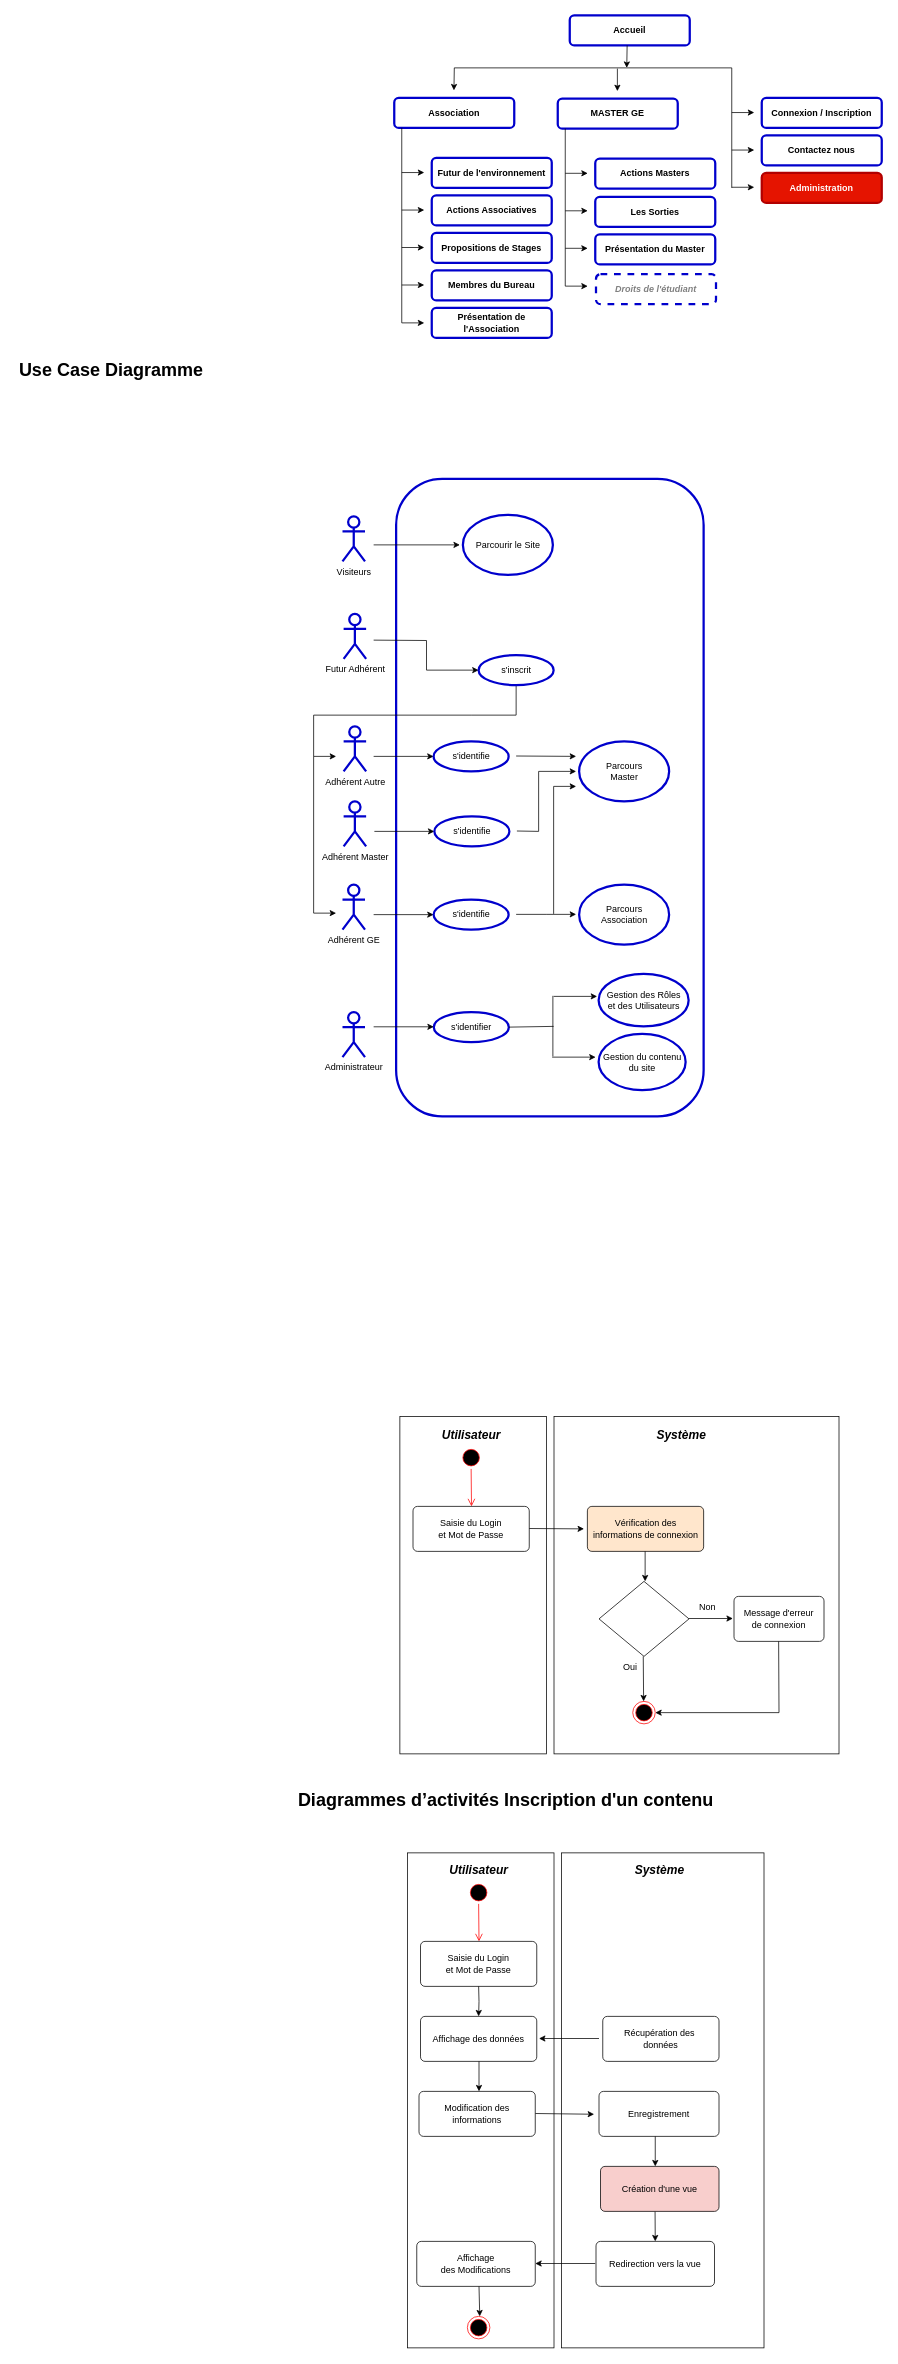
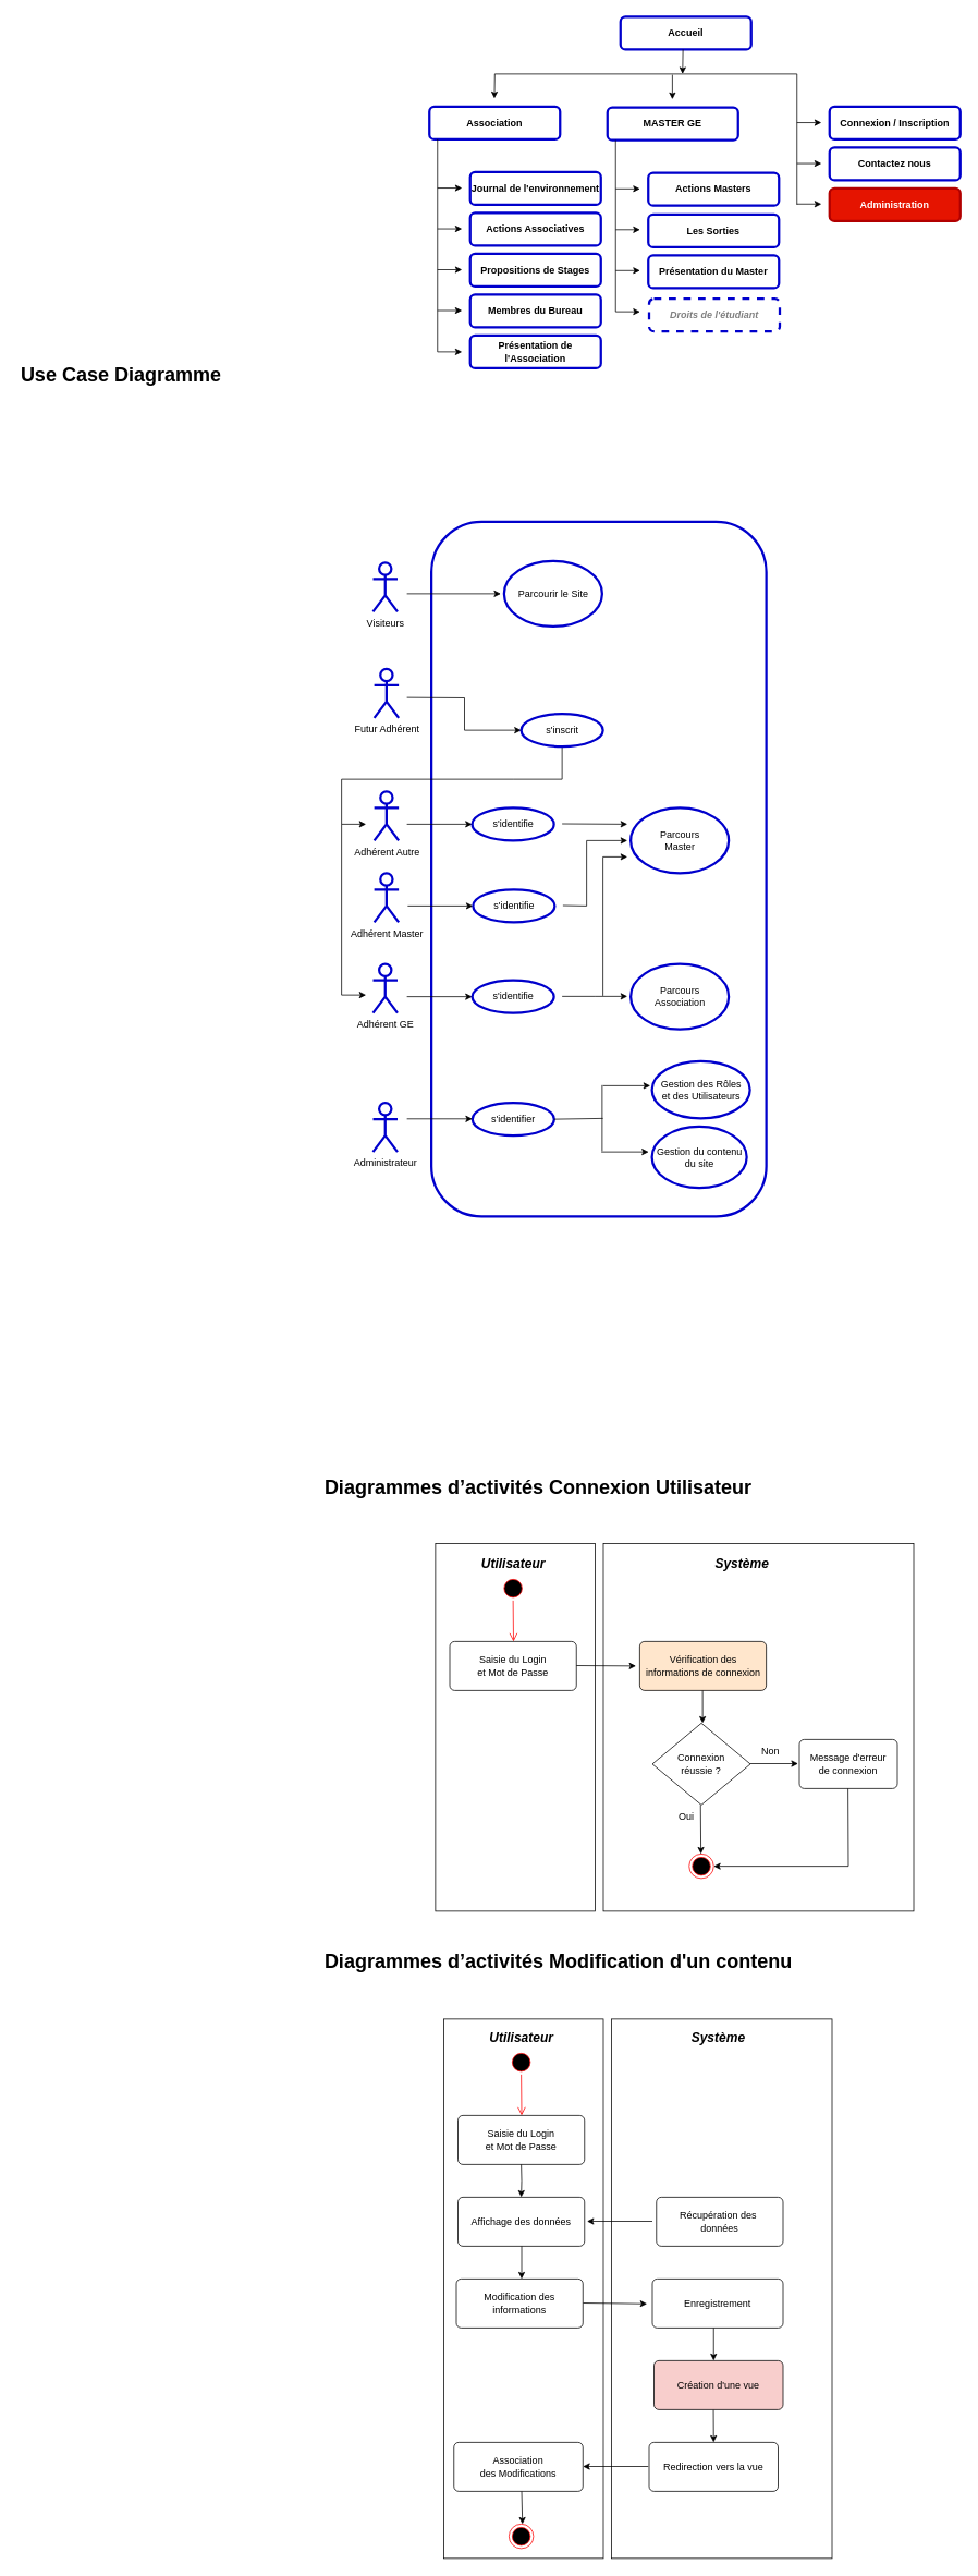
- <mxCell id="23" value="Futur de l'environnement" style="rounded=1;whiteSpace=wrap;html=1;fontStyle=1;gradientColor=none;strokeColor=#0000CC;strokeWidth=3;" parent="1" vertex="1"><mxGeometry x="575" y="210" width="160" height="40" as="geometry" /></mxCell>
+ <mxCell id="23" value="Journal de l'environnement" style="rounded=1;whiteSpace=wrap;html=1;fontStyle=1;gradientColor=none;strokeColor=#0000CC;strokeWidth=3;" parent="1" vertex="1"><mxGeometry x="575" y="210" width="160" height="40" as="geometry" /></mxCell>
- <mxCell id="61" value="&lt;h1&gt;Use Case Diagramme&lt;/h1&gt;" style="text;html=1;strokeColor=none;fillColor=none;spacing=5;spacingTop=-20;whiteSpace=wrap;overflow=hidden;rounded=0;" parent="1" vertex="1"><mxGeometry x="20" y="473" width="360" height="50" as="geometry" /></mxCell>
+ <mxCell id="61" value="&lt;h1&gt;Use Case Diagramme&lt;/h1&gt;" style="text;html=1;strokeColor=none;fillColor=none;spacing=5;spacingTop=-20;whiteSpace=wrap;overflow=hidden;rounded=0;" parent="1" vertex="1"><mxGeometry x="20" y="438" width="360" height="50" as="geometry" /></mxCell>
+ <mxCell id="60" value="&lt;h1&gt; Diagrammes d’activités Connexion Utilisateur&lt;/h1&gt;" style="text;html=1;strokeColor=none;fillColor=none;spacing=5;spacingTop=-20;whiteSpace=wrap;overflow=hidden;rounded=0;" parent="1" vertex="1"><mxGeometry x="392" y="1800" width="752" height="40" as="geometry" /></mxCell>
+ <mxCell id="73" value="Connexion&lt;br&gt;réussie ?" style="text;html=1;strokeColor=none;fillColor=none;align=center;verticalAlign=middle;whiteSpace=wrap;rounded=0;" parent="1" vertex="1"><mxGeometry x="828" y="2143" width="60" height="30" as="geometry" /></mxCell>
- <mxCell id="81" value="&lt;h1&gt; Diagrammes d’activités Inscription d'un contenu&lt;/h1&gt;" style="text;html=1;strokeColor=none;fillColor=none;spacing=5;spacingTop=-20;whiteSpace=wrap;overflow=hidden;rounded=0;" parent="1" vertex="1"><mxGeometry x="392" y="2380" width="602" height="40" as="geometry" /></mxCell>
+ <mxCell id="81" value="&lt;h1&gt; Diagrammes d’activités Modification d'un contenu&lt;/h1&gt;" style="text;html=1;strokeColor=none;fillColor=none;spacing=5;spacingTop=-20;whiteSpace=wrap;overflow=hidden;rounded=0;" parent="1" vertex="1"><mxGeometry x="392" y="2380" width="602" height="40" as="geometry" /></mxCell>
- <mxCell id="101" value="Affichage &lt;br&gt;des Modifications" style="rounded=1;arcSize=10;whiteSpace=wrap;html=1;align=center;" parent="1" vertex="1"><mxGeometry x="555" y="2988" width="158" height="60" as="geometry" /></mxCell>
+ <mxCell id="101" value="Association &lt;br&gt;des Modifications" style="rounded=1;arcSize=10;whiteSpace=wrap;html=1;align=center;" parent="1" vertex="1"><mxGeometry x="555" y="2988" width="158" height="60" as="geometry" /></mxCell>
